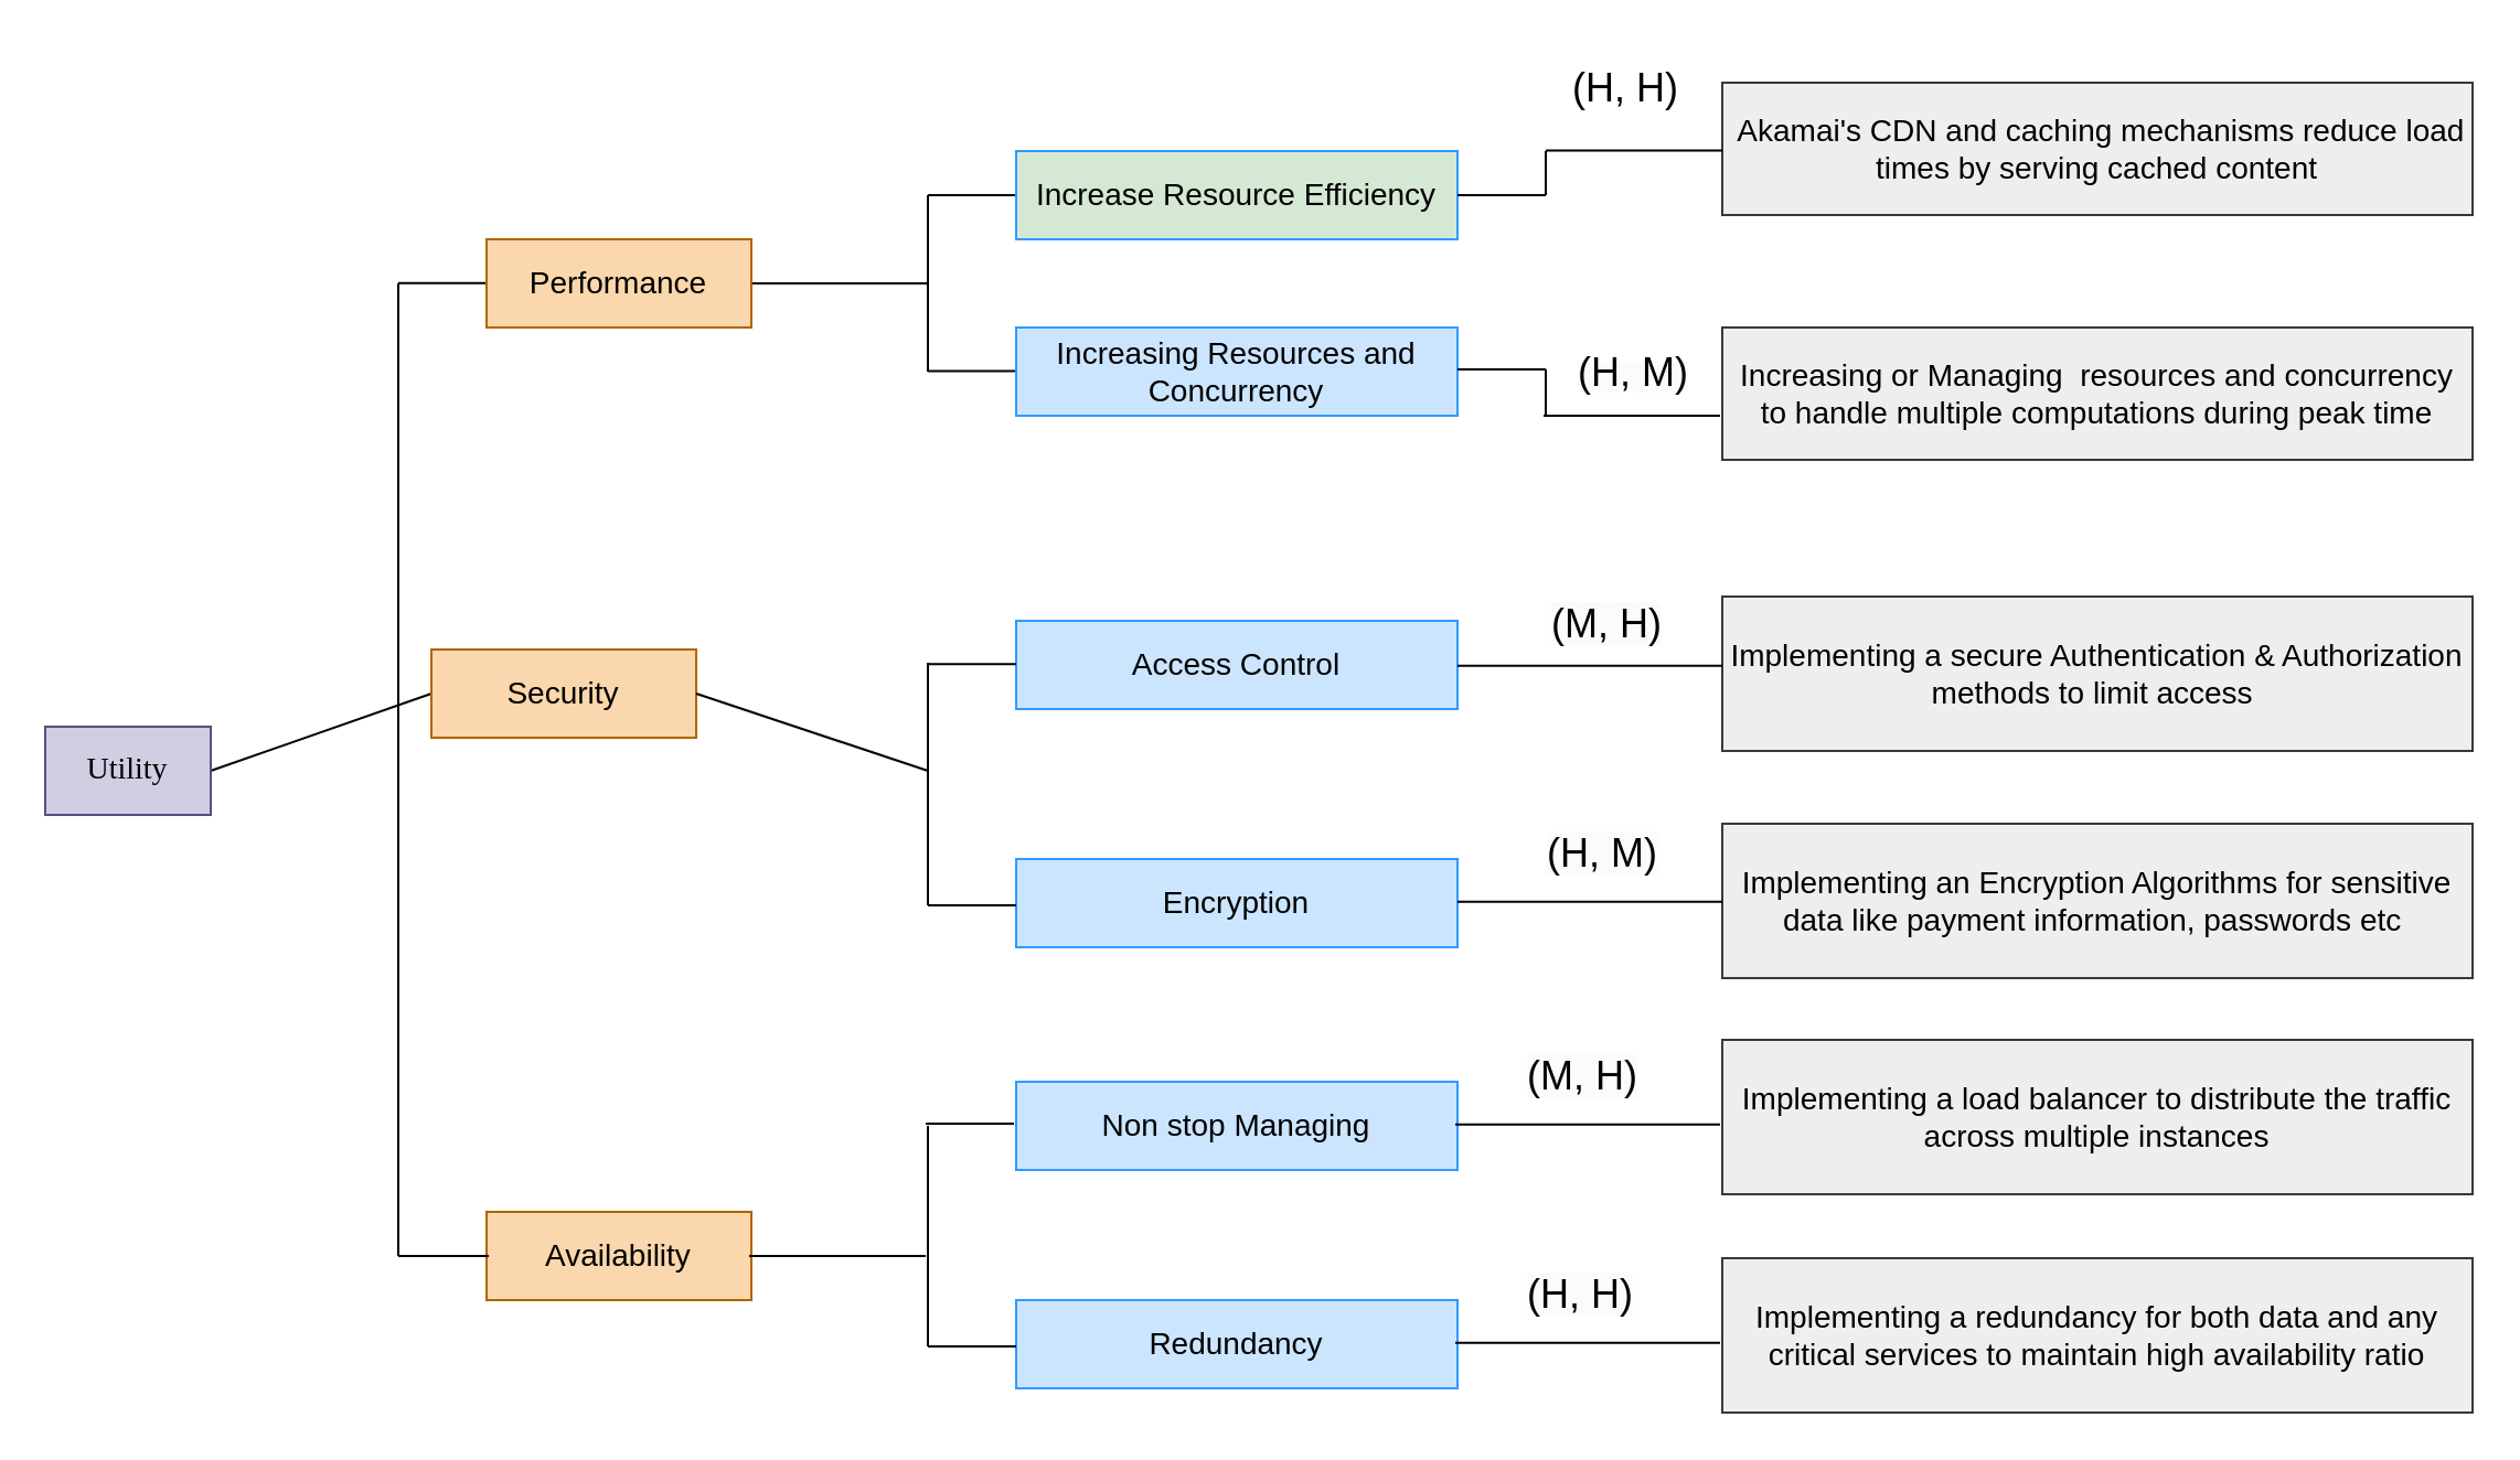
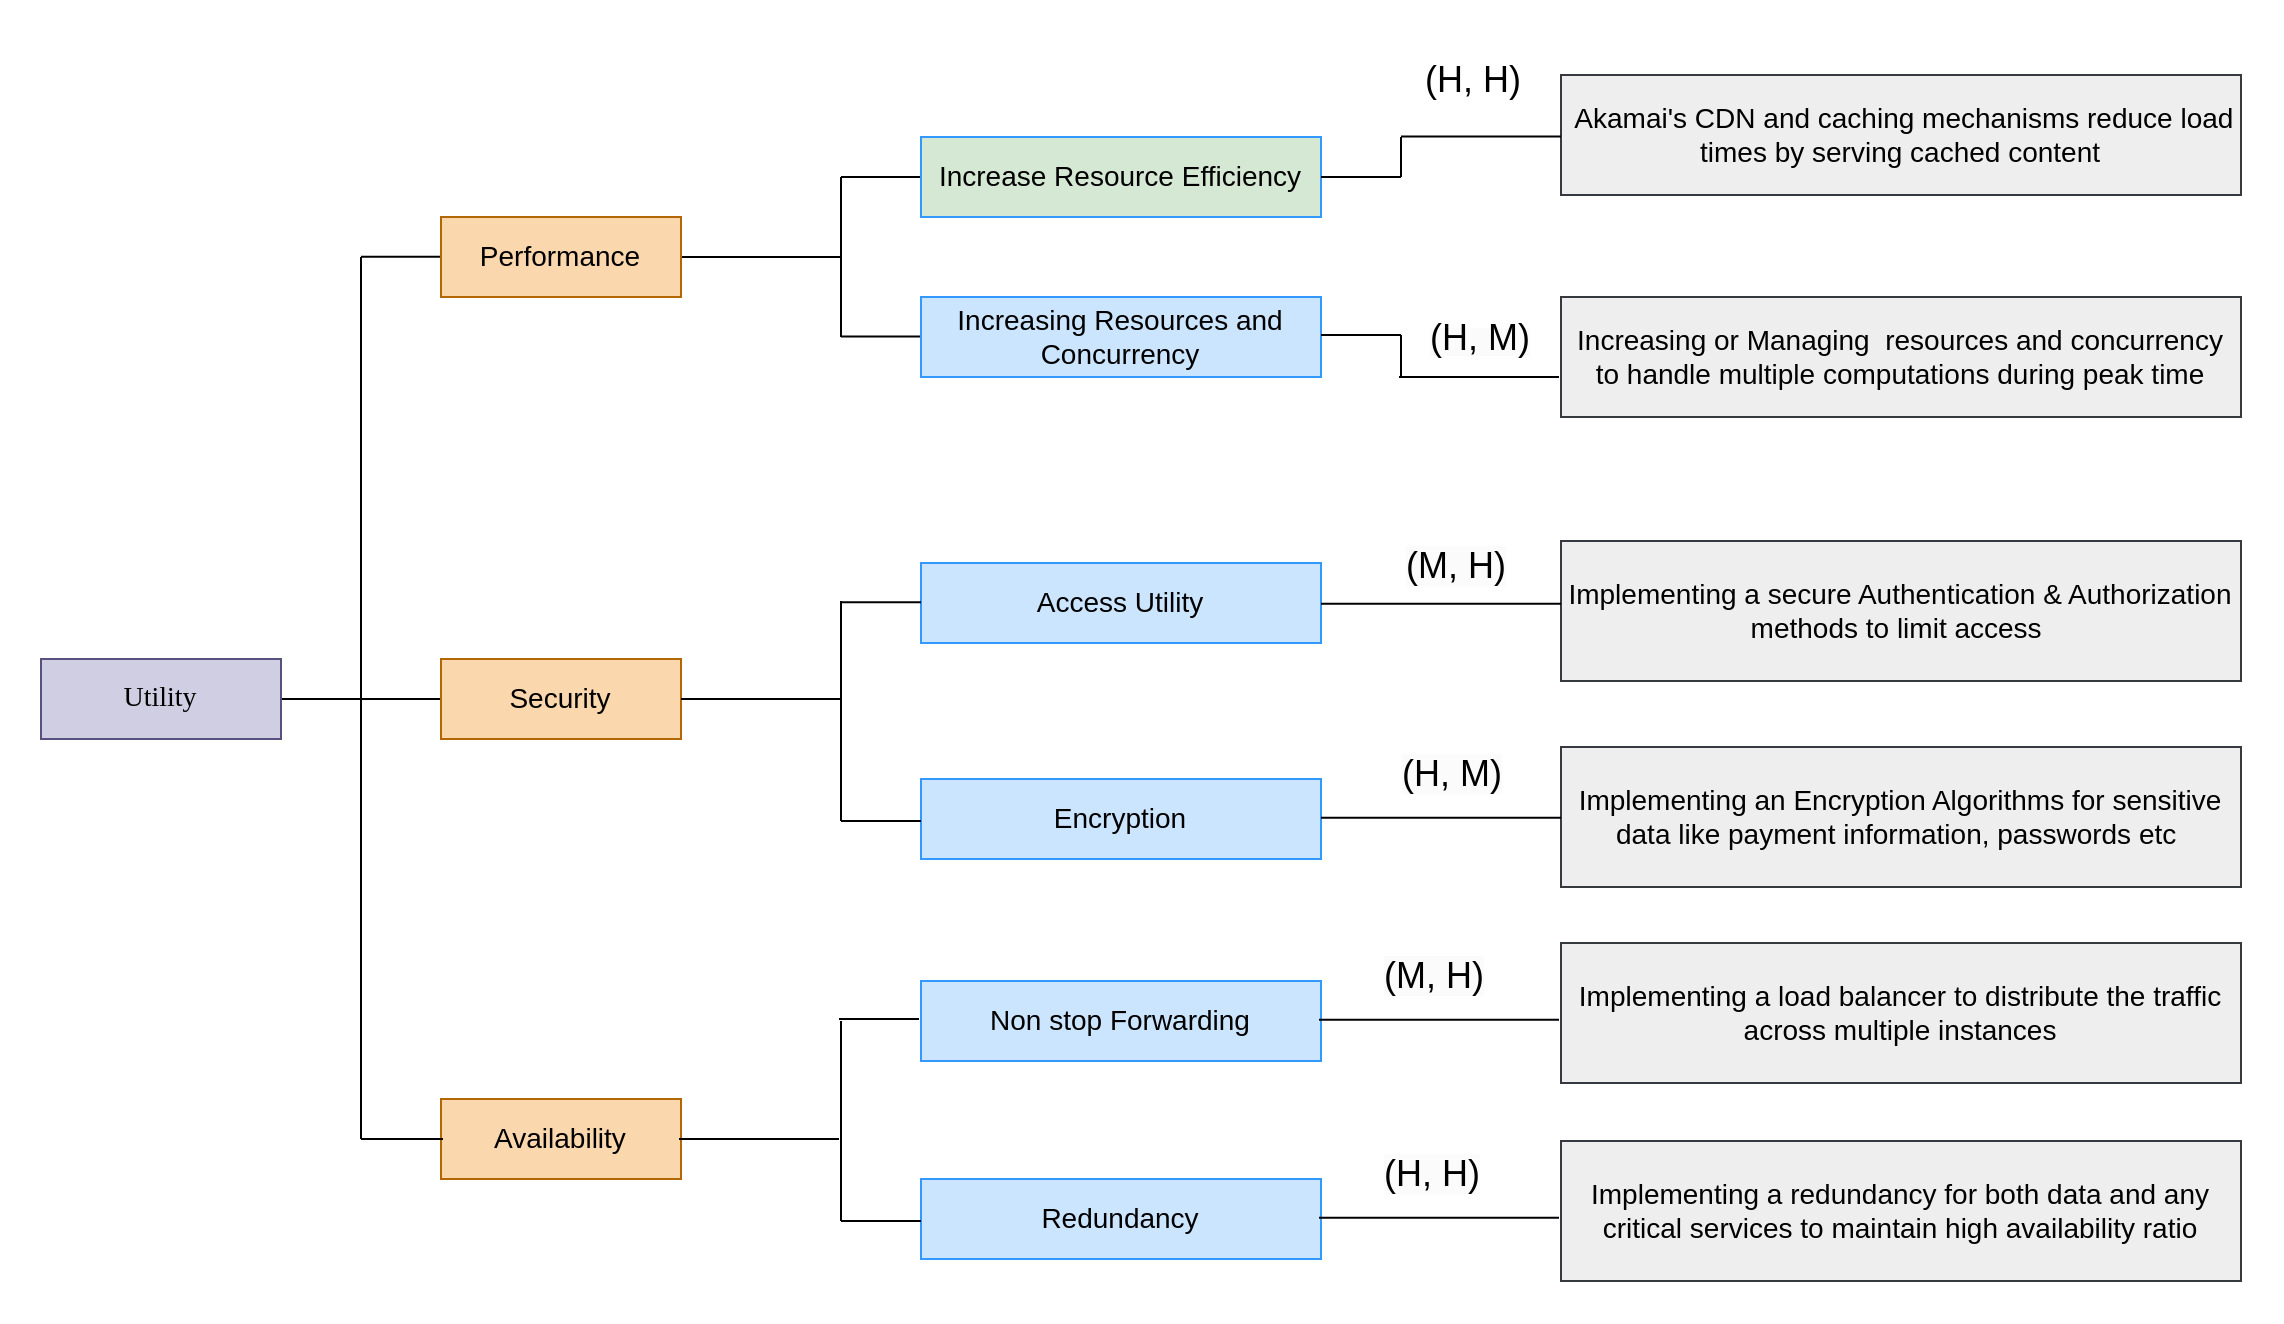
- <mxCell id="23" value="&lt;span style=&quot;font-size: 14px;&quot;&gt;Access Control&lt;/span&gt;" style="rounded=0;whiteSpace=wrap;html=1;fillColor=#cce5ff;strokeColor=#3399FF;" parent="1" vertex="1"><mxGeometry x="460" y="281" width="200" height="40" as="geometry" /></mxCell>
+ <mxCell id="23" value="&lt;span style=&quot;font-size: 14px;&quot;&gt;Access Utility&lt;/span&gt;" style="rounded=0;whiteSpace=wrap;html=1;fillColor=#cce5ff;strokeColor=#3399FF;" parent="1" vertex="1"><mxGeometry x="460" y="281" width="200" height="40" as="geometry" /></mxCell>
- <mxCell id="7" value="&lt;font style=&quot;font-size: 14px;&quot;&gt;Security&lt;/font&gt;" style="rounded=0;whiteSpace=wrap;html=1;fillColor=#fad7ac;strokeColor=#b46504;" parent="1" vertex="1"><mxGeometry x="195" y="294" width="120" height="40" as="geometry" /></mxCell>
+ <mxCell id="7" value="&lt;font style=&quot;font-size: 14px;&quot;&gt;Security&lt;/font&gt;" style="rounded=0;whiteSpace=wrap;html=1;fillColor=#fad7ac;strokeColor=#b46504;" parent="1" vertex="1"><mxGeometry x="220" y="329" width="120" height="40" as="geometry" /></mxCell>
- <mxCell id="8" value="&lt;font style=&quot;font-size: 14px;&quot; face=&quot;Verdana&quot;&gt;Utility&lt;/font&gt;" style="rounded=0;whiteSpace=wrap;html=1;fillColor=#d0cee2;strokeColor=#56517e;" parent="1" vertex="1"><mxGeometry x="20" y="329" width="75" height="40" as="geometry" /></mxCell>
+ <mxCell id="8" value="&lt;font style=&quot;font-size: 14px;&quot; face=&quot;Verdana&quot;&gt;Utility&lt;/font&gt;" style="rounded=0;whiteSpace=wrap;html=1;fillColor=#d0cee2;strokeColor=#56517e;" parent="1" vertex="1"><mxGeometry x="20" y="329" width="120" height="40" as="geometry" /></mxCell>
- <mxCell id="34" value="&lt;span style=&quot;font-size: 14px;&quot;&gt;Non stop Managing&lt;/span&gt;" style="rounded=0;whiteSpace=wrap;html=1;fillColor=#cce5ff;strokeColor=#3399FF;" parent="1" vertex="1"><mxGeometry x="460" y="490" width="200" height="40" as="geometry" /></mxCell>
+ <mxCell id="34" value="&lt;span style=&quot;font-size: 14px;&quot;&gt;Non stop Forwarding&lt;/span&gt;" style="rounded=0;whiteSpace=wrap;html=1;fillColor=#cce5ff;strokeColor=#3399FF;" parent="1" vertex="1"><mxGeometry x="460" y="490" width="200" height="40" as="geometry" /></mxCell>
